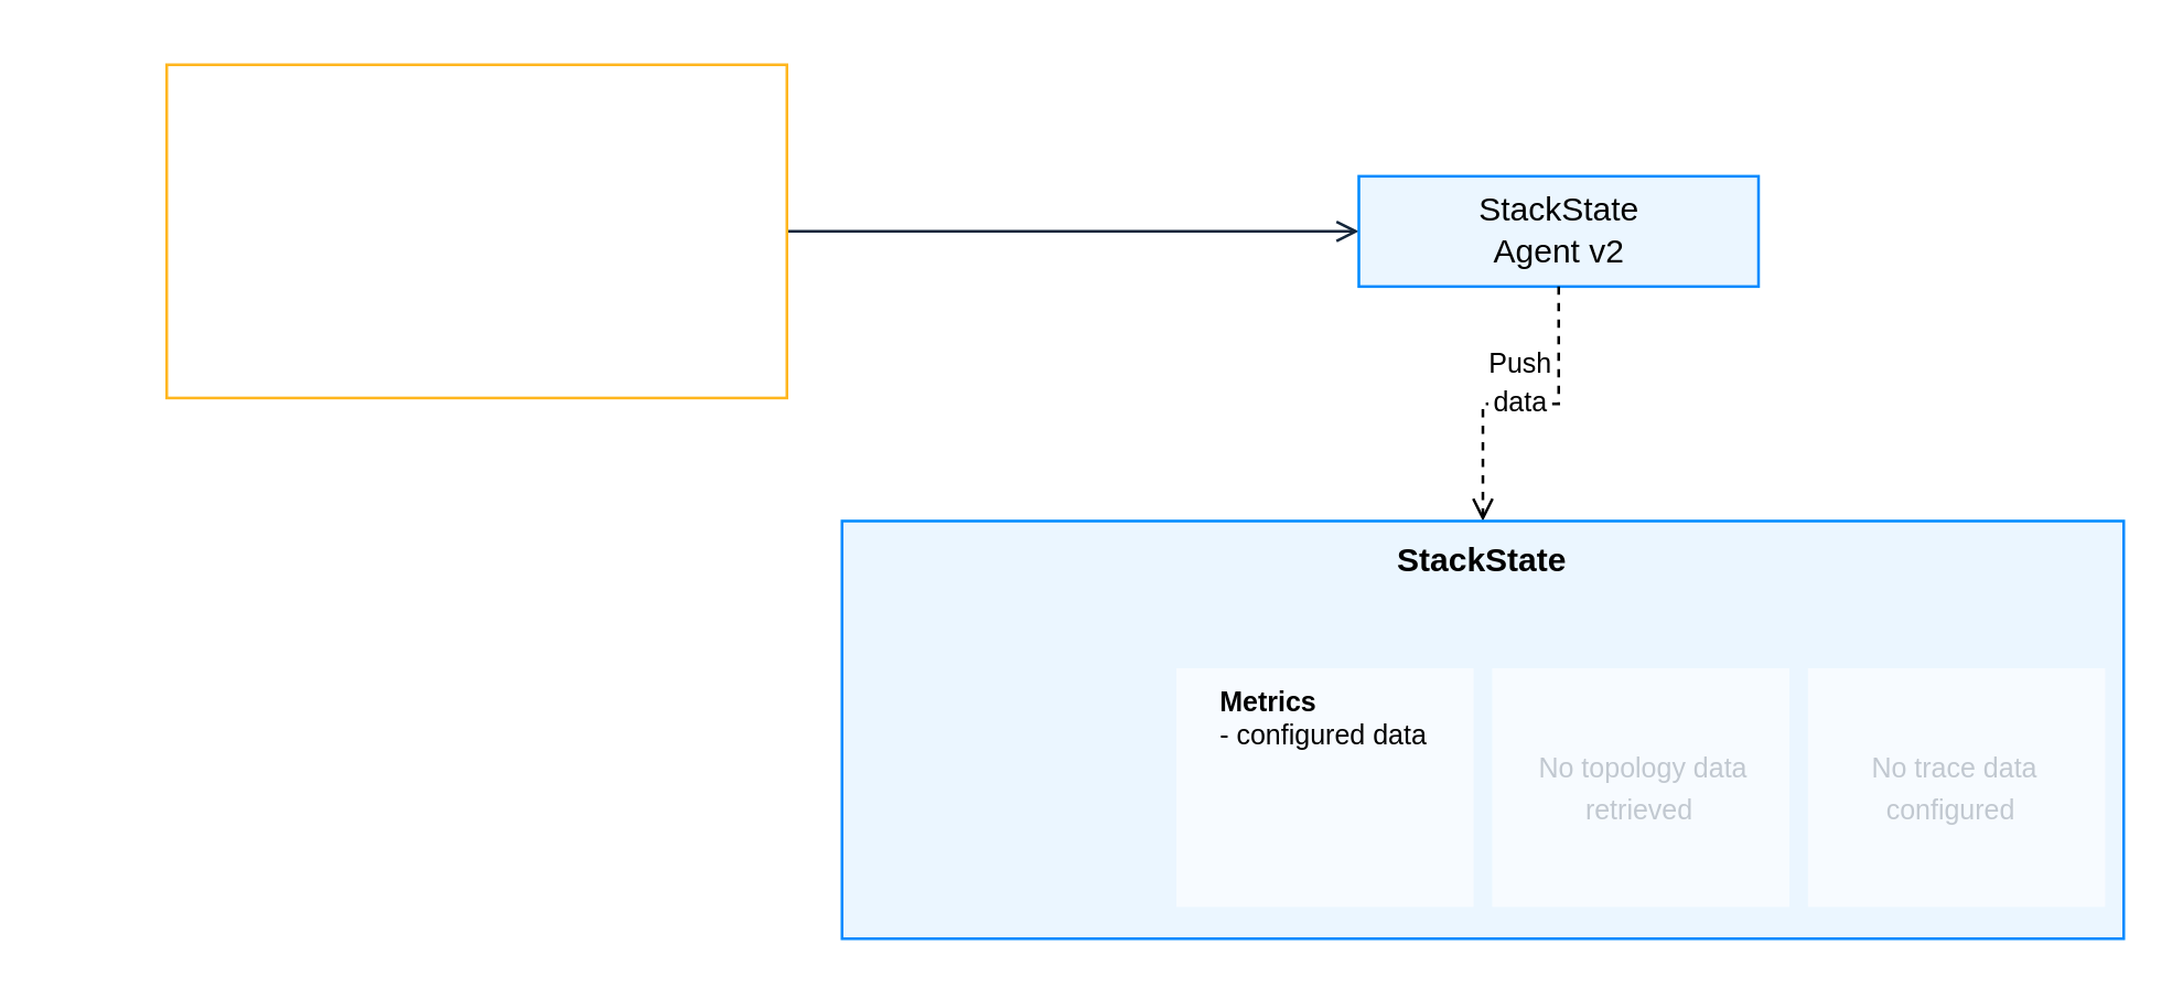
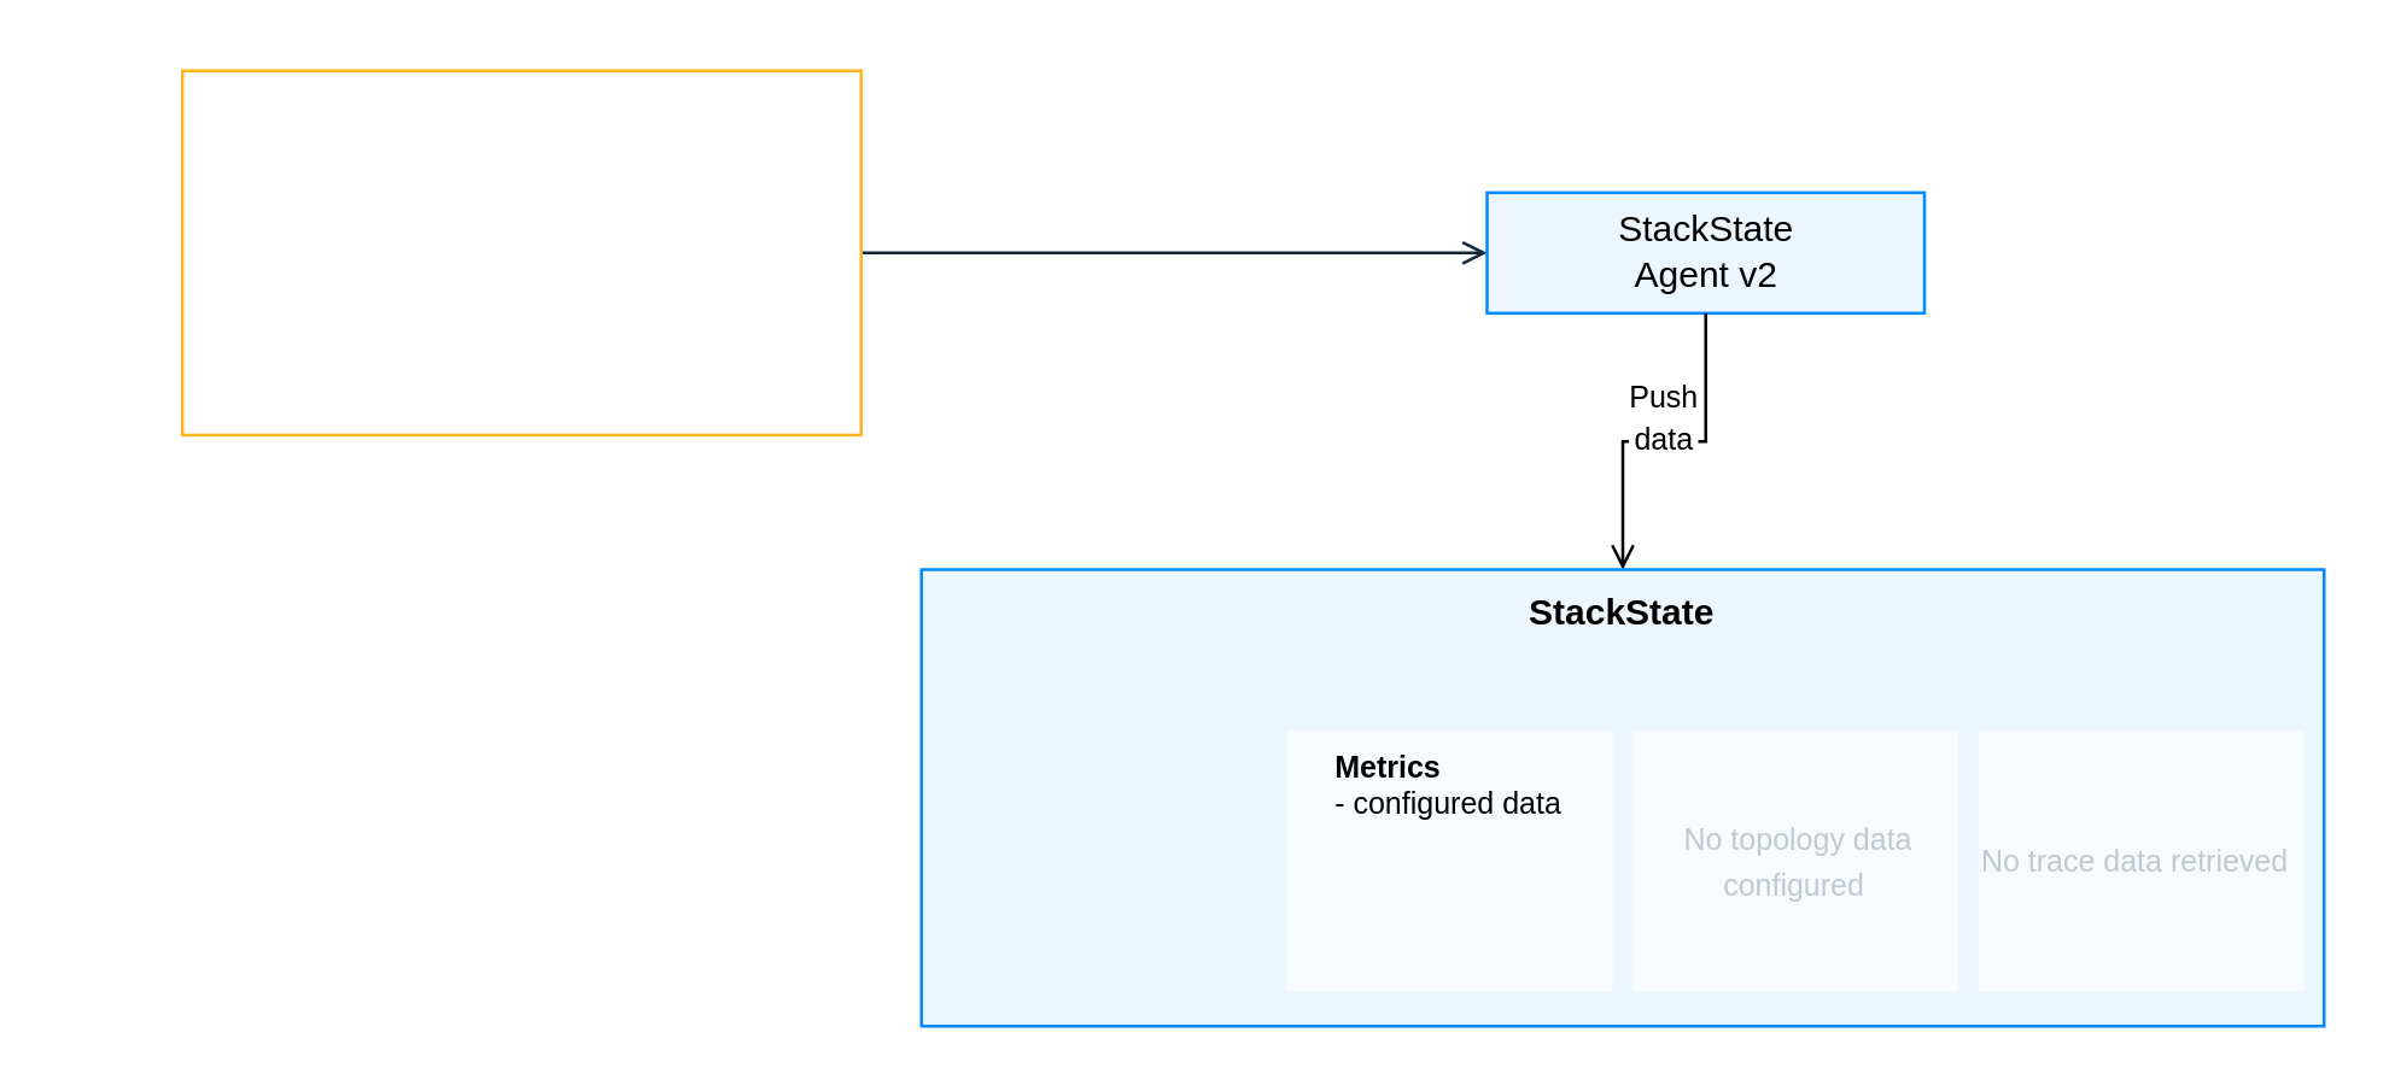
- <mxCell id="5" value="&lt;meta charset=&quot;utf-8&quot;&gt;&lt;span style=&quot;color: rgb(0, 0, 0); font-family: helvetica; font-size: 10px; font-style: normal; font-weight: 400; letter-spacing: normal; text-align: center; text-indent: 0px; text-transform: none; word-spacing: 0px; background-color: rgb(255, 255, 255); display: inline; float: none;&quot;&gt;Push&lt;/span&gt;&lt;br style=&quot;color: rgb(0, 0, 0); font-family: helvetica; font-size: 10px; font-style: normal; font-weight: 400; letter-spacing: normal; text-align: center; text-indent: 0px; text-transform: none; word-spacing: 0px; background-color: rgb(255, 255, 255);&quot;&gt;&lt;span style=&quot;color: rgb(0, 0, 0); font-family: helvetica; font-size: 10px; font-style: normal; font-weight: 400; letter-spacing: normal; text-align: center; text-indent: 0px; text-transform: none; word-spacing: 0px; background-color: rgb(255, 255, 255); display: inline; float: none;&quot;&gt;data&lt;/span&gt;" style="edgeStyle=orthogonalEdgeStyle;rounded=0;orthogonalLoop=1;jettySize=auto;html=1;fontStyle=2;endArrow=open;endFill=0;entryX=0.5;entryY=0;entryDx=0;entryDy=0;exitX=0.5;exitY=1;exitDx=0;exitDy=0;dashed=1;" parent="1" source="4" target="7" edge="1"><mxGeometry y="60.0" as="geometry"><mxPoint x="435" y="133" as="sourcePoint" /><mxPoint x="670.06" y="135.5" as="targetPoint" /><mxPoint y="-8" as="offset" /></mxGeometry></mxCell>
+ <mxCell id="5" value="&lt;meta charset=&quot;utf-8&quot;&gt;&lt;span style=&quot;color: rgb(0, 0, 0); font-family: helvetica; font-size: 10px; font-style: normal; font-weight: 400; letter-spacing: normal; text-align: center; text-indent: 0px; text-transform: none; word-spacing: 0px; background-color: rgb(255, 255, 255); display: inline; float: none;&quot;&gt;Push&lt;/span&gt;&lt;br style=&quot;color: rgb(0, 0, 0); font-family: helvetica; font-size: 10px; font-style: normal; font-weight: 400; letter-spacing: normal; text-align: center; text-indent: 0px; text-transform: none; word-spacing: 0px; background-color: rgb(255, 255, 255);&quot;&gt;&lt;span style=&quot;color: rgb(0, 0, 0); font-family: helvetica; font-size: 10px; font-style: normal; font-weight: 400; letter-spacing: normal; text-align: center; text-indent: 0px; text-transform: none; word-spacing: 0px; background-color: rgb(255, 255, 255); display: inline; float: none;&quot;&gt;data&lt;/span&gt;" style="edgeStyle=orthogonalEdgeStyle;rounded=0;orthogonalLoop=1;jettySize=auto;html=1;fontStyle=2;endArrow=open;endFill=0;entryX=0.5;entryY=0;entryDx=0;entryDy=0;exitX=0.5;exitY=1;exitDx=0;exitDy=0;" parent="1" source="4" target="7" edge="1"><mxGeometry y="60.0" as="geometry"><mxPoint x="435" y="133" as="sourcePoint" /><mxPoint x="670.06" y="135.5" as="targetPoint" /><mxPoint y="-8" as="offset" /></mxGeometry></mxCell>
- <mxCell id="8" value="&lt;div style=&quot;text-align: center&quot;&gt;&lt;span style=&quot;color: rgb(193 , 200 , 208) ; font-family: &amp;#34;helvetica&amp;#34; ; font-size: x-small&quot;&gt;No topology data retrieved&amp;nbsp;&lt;/span&gt;&lt;br&gt;&lt;/div&gt;" style="text;whiteSpace=wrap;html=1;fillColor=#ffffff;fillOpacity=60;rounded=0;verticalAlign=middle;" parent="6" vertex="1"><mxGeometry x="235.87" y="53.386" width="107.826" height="86.571" as="geometry" /></mxCell>
+ <mxCell id="8" value="&lt;div style=&quot;text-align: center&quot;&gt;&lt;span style=&quot;color: rgb(193 , 200 , 208) ; font-family: &amp;#34;helvetica&amp;#34; ; font-size: x-small&quot;&gt;No topology data configured&amp;nbsp;&lt;/span&gt;&lt;br&gt;&lt;/div&gt;" style="text;whiteSpace=wrap;html=1;fillColor=#ffffff;fillOpacity=60;rounded=0;verticalAlign=middle;" parent="6" vertex="1"><mxGeometry x="235.87" y="53.386" width="107.826" height="86.571" as="geometry" /></mxCell>
- <mxCell id="10" value="&lt;font face=&quot;helvetica&quot; size=&quot;1&quot;&gt;&lt;font color=&quot;#c1c8d0&quot;&gt;No trace data configured&amp;nbsp;&lt;/font&gt;&lt;br&gt;&lt;/font&gt;" style="text;whiteSpace=wrap;html=1;fillColor=#ffffff;fillOpacity=60;align=center;verticalAlign=middle;" parent="6" vertex="1"><mxGeometry x="350.435" y="53.386" width="107.826" height="86.571" as="geometry" /></mxCell>
+ <mxCell id="10" value="&lt;font face=&quot;helvetica&quot; size=&quot;1&quot;&gt;&lt;font color=&quot;#c1c8d0&quot;&gt;No trace data retrieved&amp;nbsp;&lt;/font&gt;&lt;br&gt;&lt;/font&gt;" style="text;whiteSpace=wrap;html=1;fillColor=#ffffff;fillOpacity=60;align=center;verticalAlign=middle;" parent="6" vertex="1"><mxGeometry x="350.435" y="53.386" width="107.826" height="86.571" as="geometry" /></mxCell>
